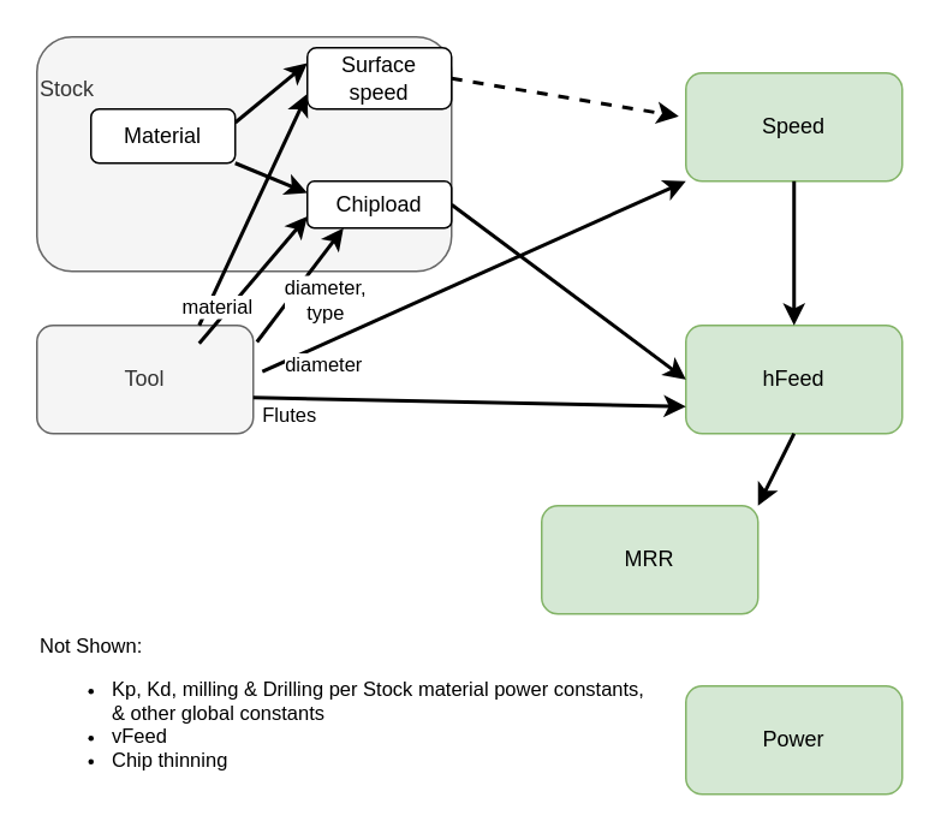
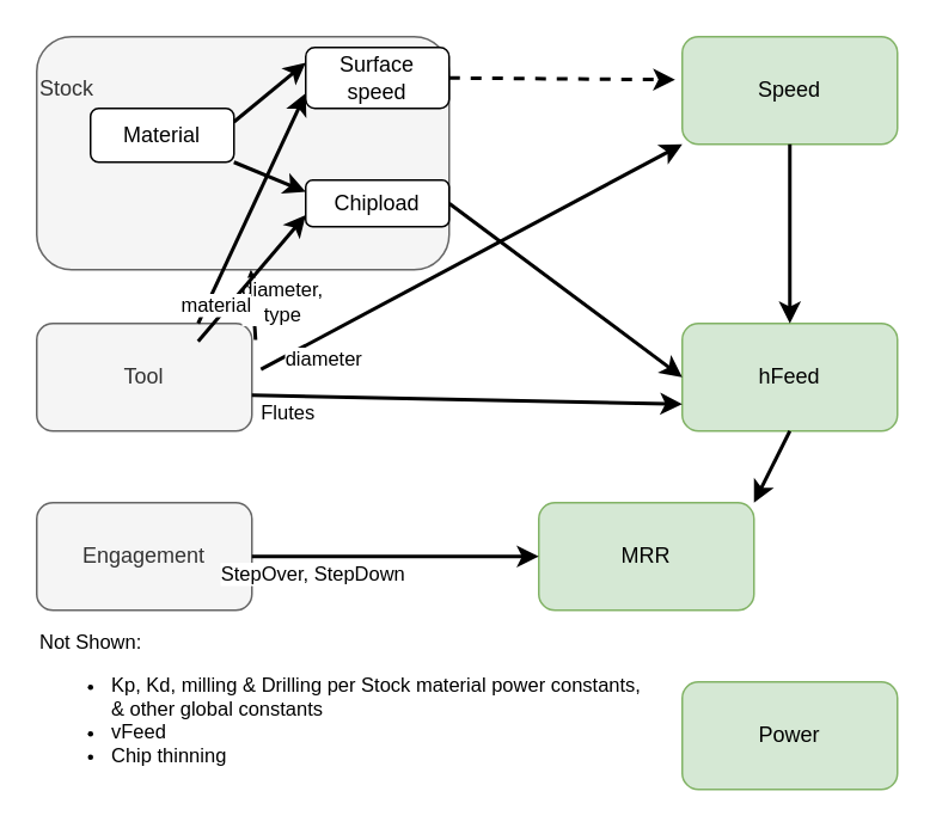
- <mxCell id="4" value="Speed" style="rounded=1;whiteSpace=wrap;html=1;fillColor=#d5e8d4;strokeColor=#82b366;" parent="1" vertex="1"><mxGeometry x="380" y="40" width="120" height="60" as="geometry" /></mxCell>
+ <mxCell id="4" value="Speed" style="rounded=1;whiteSpace=wrap;html=1;fillColor=#d5e8d4;strokeColor=#82b366;" parent="1" vertex="1"><mxGeometry x="380" y="20" width="120" height="60" as="geometry" /></mxCell>
- <mxCell id="12" value="&lt;div&gt;diameter,&lt;/div&gt;&lt;div&gt;type&lt;/div&gt;" style="endArrow=classic;html=1;rounded=0;strokeWidth=2;exitX=1.017;exitY=0.153;exitDx=0;exitDy=0;exitPerimeter=0;entryX=0.25;entryY=1;entryDx=0;entryDy=0;" parent="1" edge="1" target="6" source="5"><mxGeometry x="0.034" y="-16" width="50" height="50" relative="1" as="geometry"><mxPoint x="150" y="190" as="sourcePoint" /><mxPoint x="269" y="190" as="targetPoint" /><mxPoint as="offset" /></mxGeometry></mxCell>
+ <mxCell id="12" value="&lt;div&gt;diameter,&lt;/div&gt;&lt;div&gt;type&lt;/div&gt;" style="endArrow=classic;html=1;rounded=0;strokeWidth=2;exitX=1.017;exitY=0.153;exitDx=0;exitDy=0;exitPerimeter=0;" parent="1" edge="1" target="2" source="5"><mxGeometry x="0.034" y="-16" width="50" height="50" relative="1" as="geometry"><mxPoint x="150" y="190" as="sourcePoint" /><mxPoint x="269" y="190" as="targetPoint" /><mxPoint as="offset" /></mxGeometry></mxCell>
+ <mxCell id="8" value="Engagement" style="rounded=1;whiteSpace=wrap;html=1;fillColor=#f5f5f5;fontColor=#333333;strokeColor=#666666;" parent="1" vertex="1"><mxGeometry x="20" y="280" width="120" height="60" as="geometry" /></mxCell>
+ <mxCell id="11" value="StepOver, StepDown" style="endArrow=classic;html=1;rounded=0;exitX=1;exitY=0.5;exitDx=0;exitDy=0;entryX=0;entryY=0.5;entryDx=0;entryDy=0;strokeWidth=2;" parent="1" source="8" target="10" edge="1"><mxGeometry x="-0.571" y="-10" width="50" height="50" relative="1" as="geometry"><mxPoint x="340" y="390" as="sourcePoint" /><mxPoint x="390" y="340" as="targetPoint" /><mxPoint as="offset" /></mxGeometry></mxCell>
